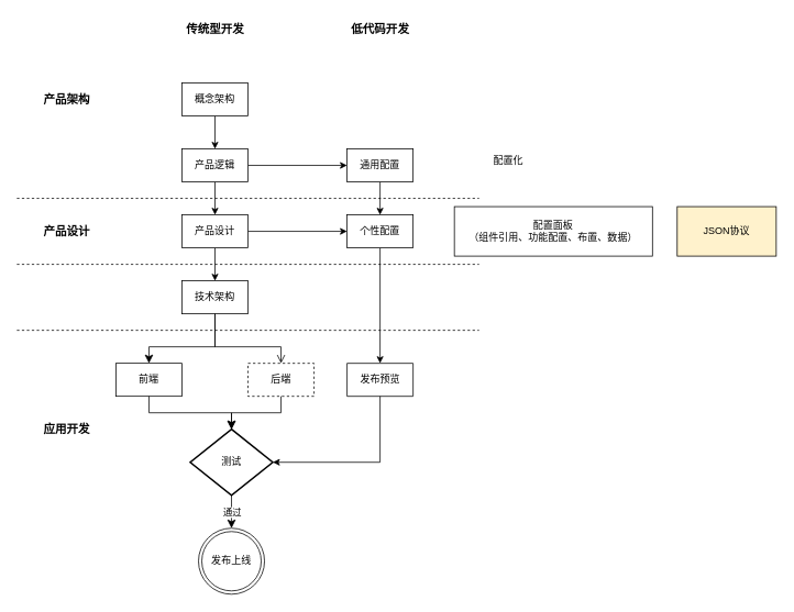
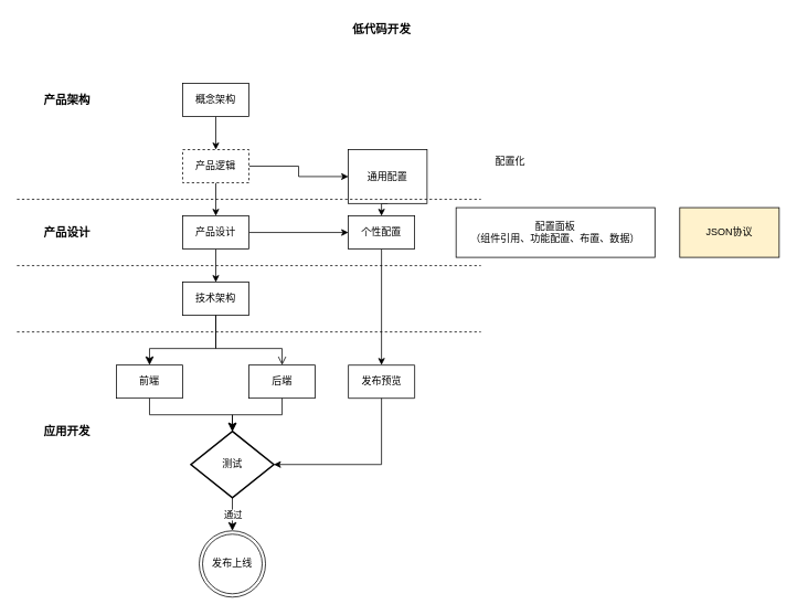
- <mxCell id="12" value="传统型开发" style="text;strokeColor=none;align=center;fillColor=none;html=1;verticalAlign=middle;rounded=0;fontSize=14;fontStyle=1;labelBackgroundColor=none;labelBorderColor=none;textShadow=0;" parent="1" vertex="1"><mxGeometry x="220" y="20" width="80" height="30" as="geometry" /></mxCell>
- <mxCell id="11" value="产品逻辑" style="rounded=0;whiteSpace=wrap;html=1;labelBackgroundColor=none;" parent="1" vertex="1"><mxGeometry x="220" y="180" width="80" height="40" as="geometry" /></mxCell>
+ <mxCell id="11" value="产品逻辑" style="rounded=0;whiteSpace=wrap;html=1;labelBackgroundColor=none;dashed=1;" parent="1" vertex="1"><mxGeometry x="220" y="180" width="80" height="40" as="geometry" /></mxCell>
- <mxCell id="5" value="通用配置" style="rounded=0;whiteSpace=wrap;html=1;fontSize=12;glass=0;strokeWidth=1;shadow=0;labelBackgroundColor=none;" parent="1" vertex="1"><mxGeometry x="420" y="180" width="80" height="40" as="geometry" /></mxCell>
+ <mxCell id="5" value="通用配置" style="rounded=0;whiteSpace=wrap;html=1;fontSize=12;glass=0;strokeWidth=1;shadow=0;labelBackgroundColor=none;" parent="1" vertex="1"><mxGeometry x="420" y="180" width="95" height="65" as="geometry" /></mxCell>
- <mxCell id="26" value="后端" style="rounded=0;whiteSpace=wrap;html=1;labelBackgroundColor=none;dashed=1;" parent="1" vertex="1"><mxGeometry x="300" y="440" width="80" height="40" as="geometry" /></mxCell>
+ <mxCell id="26" value="后端" style="rounded=0;whiteSpace=wrap;html=1;labelBackgroundColor=none;" parent="1" vertex="1"><mxGeometry x="300" y="440" width="80" height="40" as="geometry" /></mxCell>
